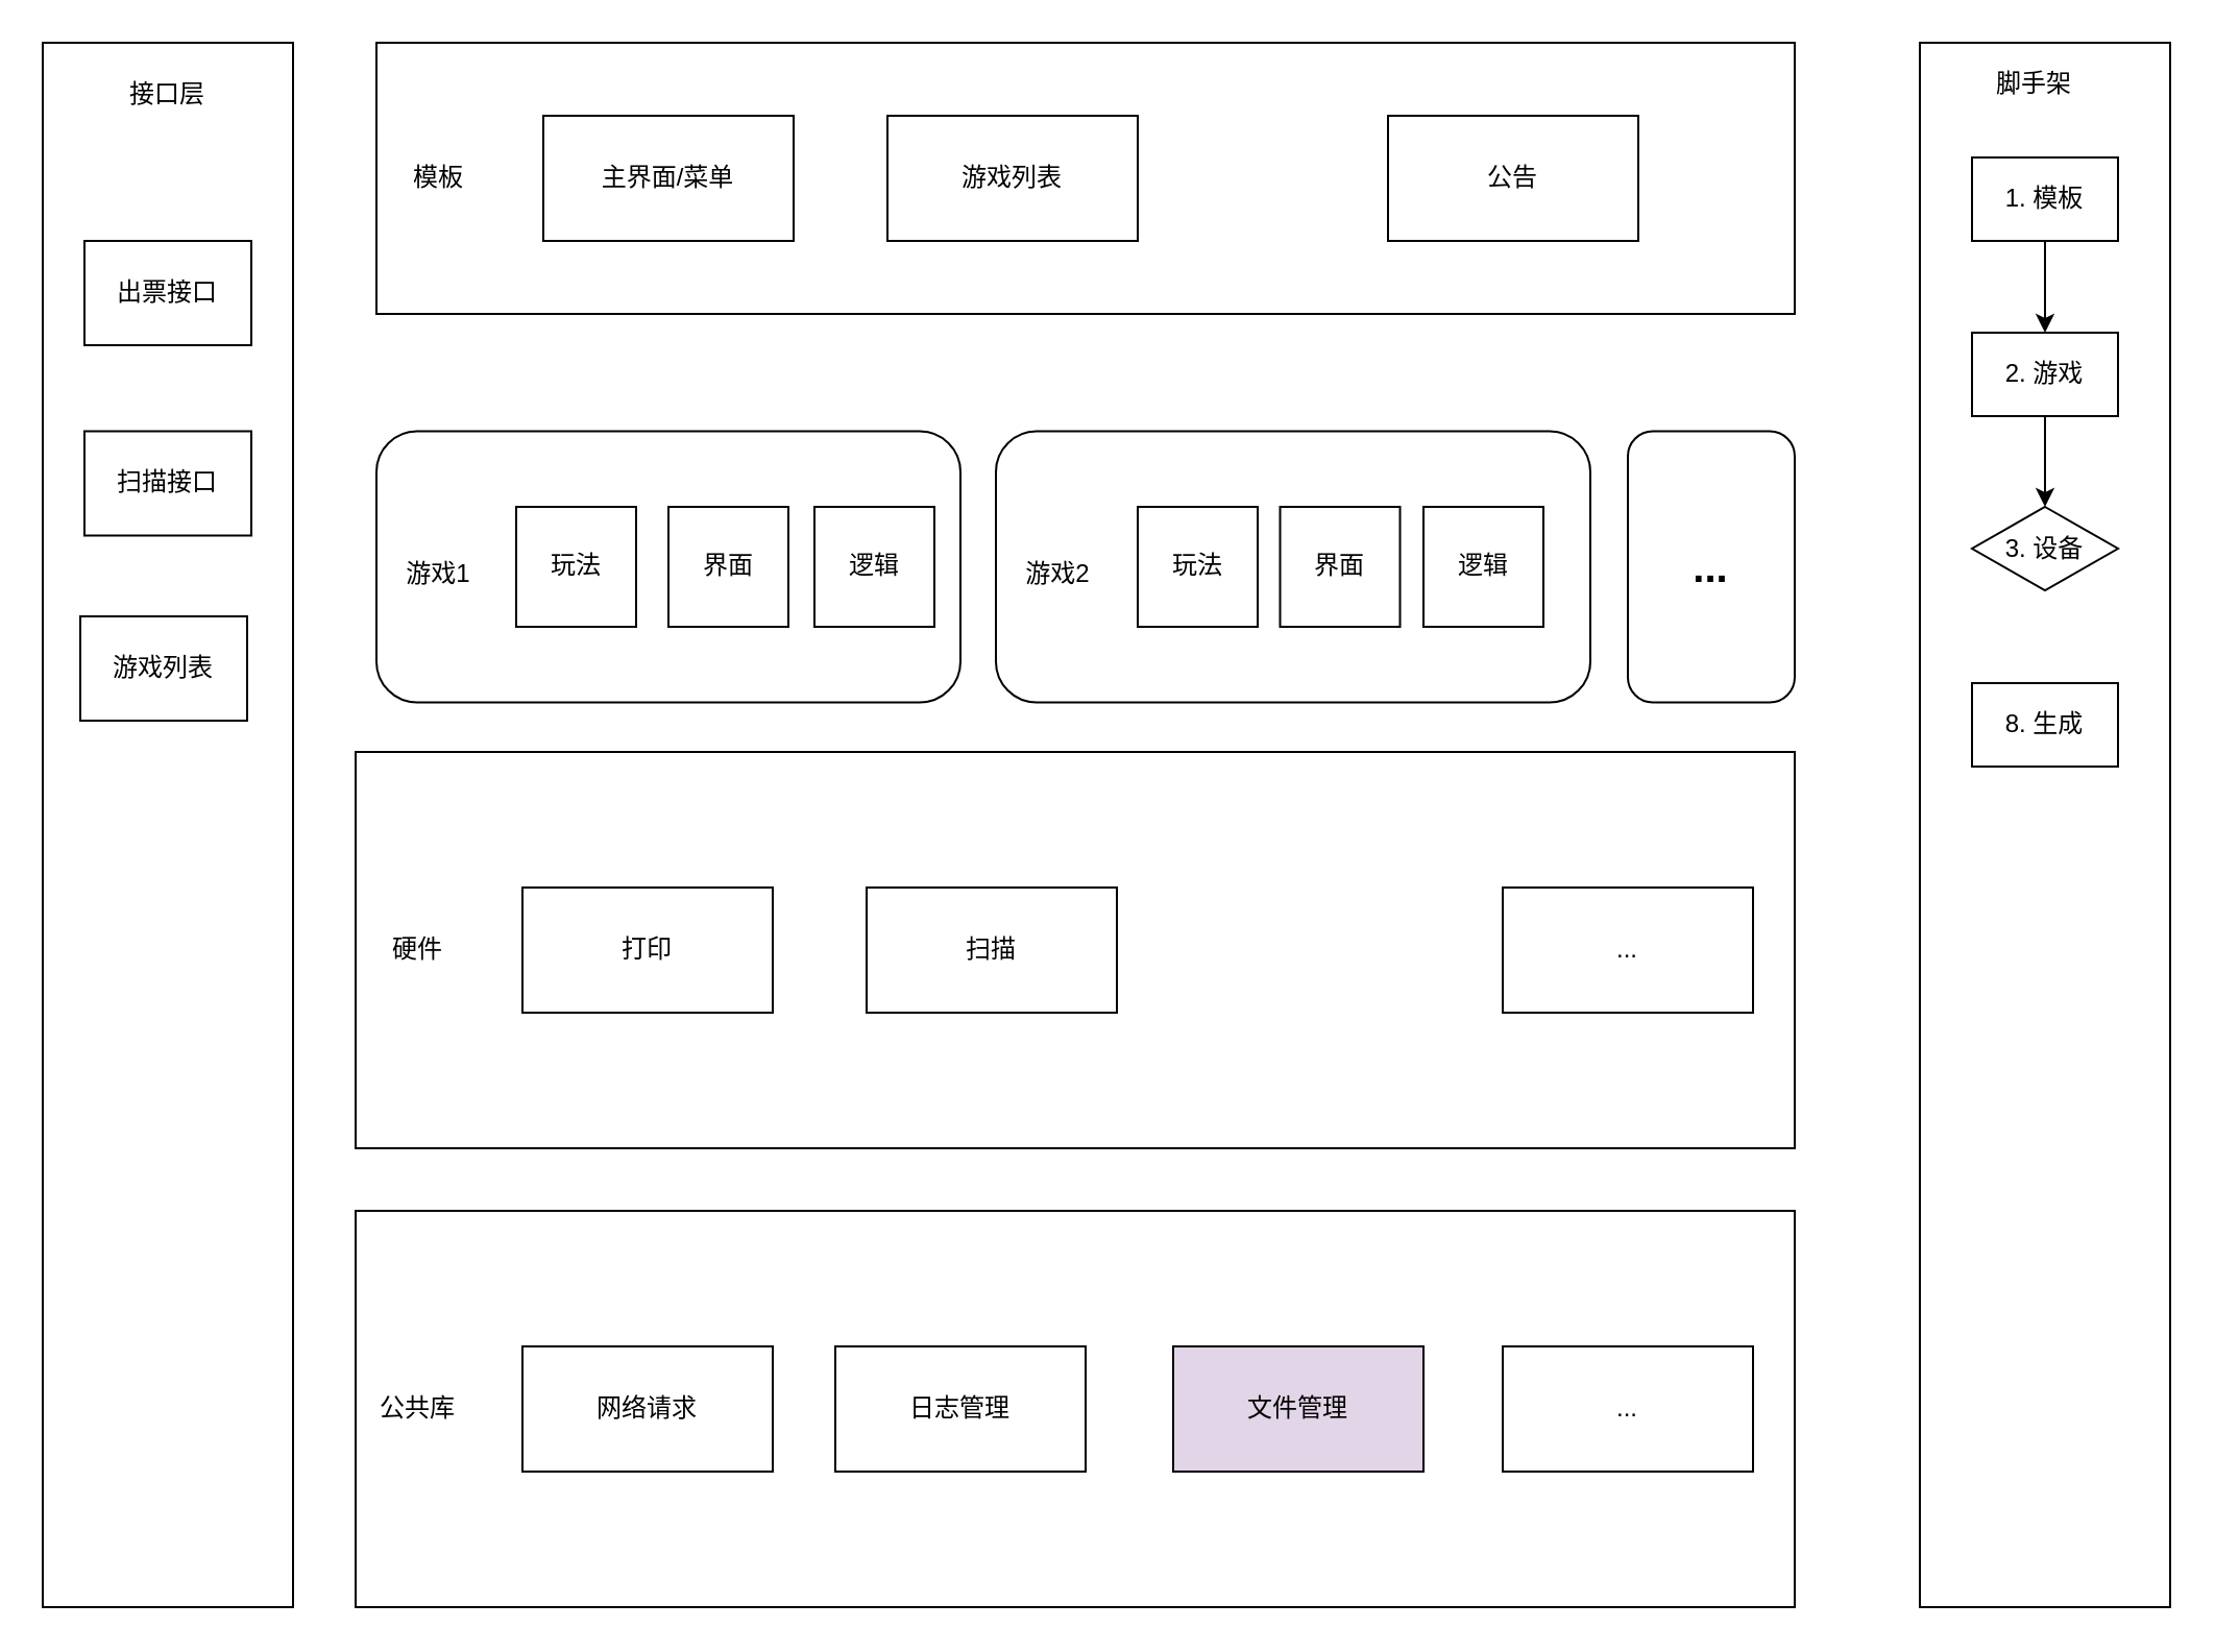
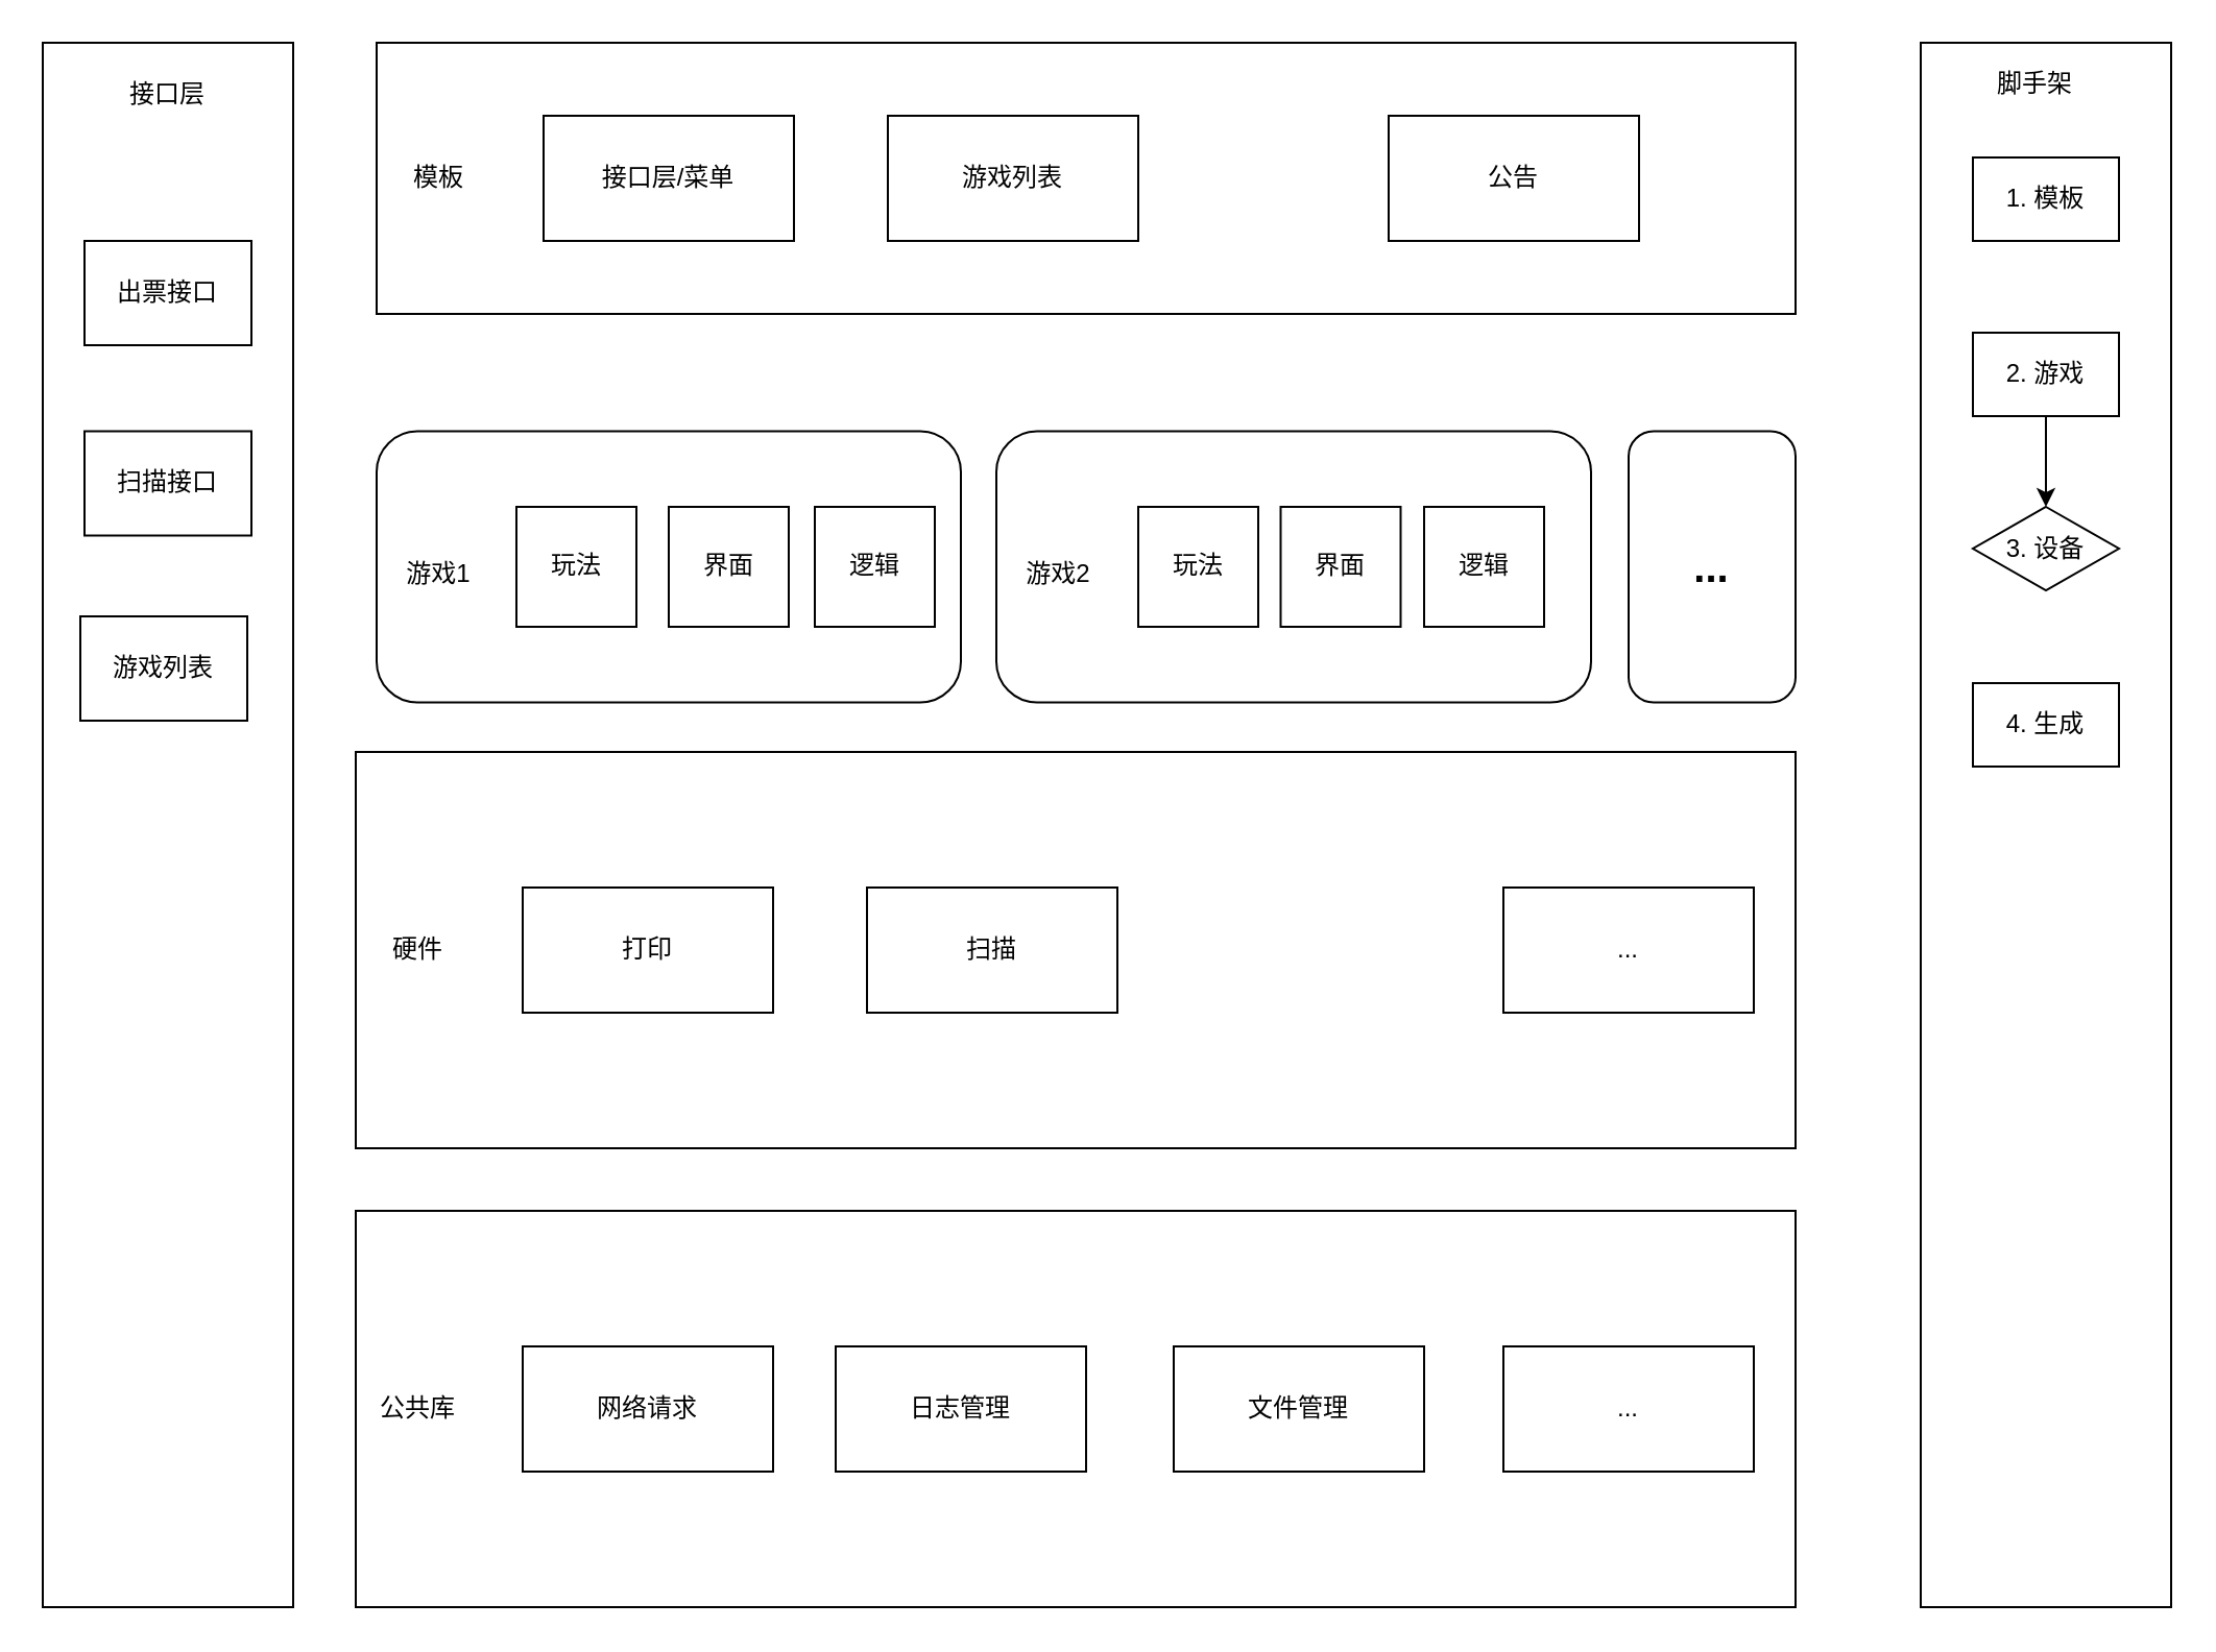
- <mxCell id="25" value="主界面/菜单" style="rounded=0;whiteSpace=wrap;html=1;" vertex="1" parent="1"><mxGeometry x="260" y="55" width="120" height="60" as="geometry" /></mxCell>
+ <mxCell id="25" value="接口层/菜单" style="rounded=0;whiteSpace=wrap;html=1;" vertex="1" parent="1"><mxGeometry x="260" y="55" width="120" height="60" as="geometry" /></mxCell>
- <mxCell id="32" style="edgeStyle=orthogonalEdgeStyle;rounded=0;orthogonalLoop=1;jettySize=auto;html=1;entryX=0.5;entryY=0;entryDx=0;entryDy=0;fontSize=20;" edge="1" parent="1" source="33" target="35"><mxGeometry relative="1" as="geometry" /></mxCell>
- <mxCell id="37" value="8. 生成" style="rounded=0;whiteSpace=wrap;html=1;" vertex="1" parent="1"><mxGeometry x="945" y="327" width="70" height="40" as="geometry" /></mxCell>
+ <mxCell id="37" value="4. 生成" style="rounded=0;whiteSpace=wrap;html=1;" vertex="1" parent="1"><mxGeometry x="945" y="327" width="70" height="40" as="geometry" /></mxCell>
- <mxCell id="10" value="文件管理" style="rounded=0;whiteSpace=wrap;html=1;fillColor=#e1d5e7;" vertex="1" parent="1"><mxGeometry x="562" y="645" width="120" height="60" as="geometry" /></mxCell>
+ <mxCell id="10" value="文件管理" style="rounded=0;whiteSpace=wrap;html=1;" vertex="1" parent="1"><mxGeometry x="562" y="645" width="120" height="60" as="geometry" /></mxCell>
